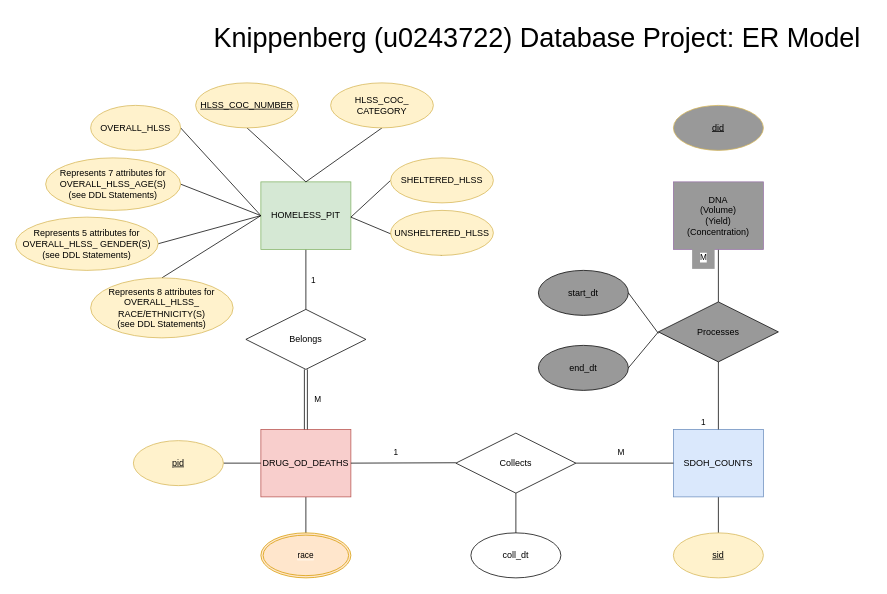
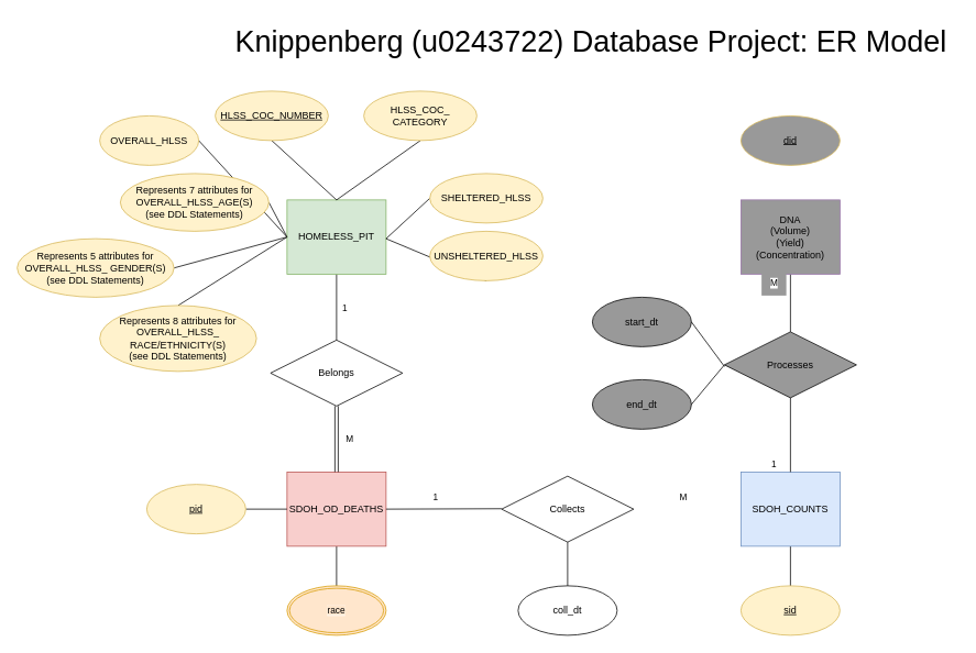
- <mxCell id="43" value="Represents 7 attributes for OVERALL_HLSS_AGE(S)&lt;div&gt;(see DDL Statements)&lt;/div&gt;" style="ellipse;whiteSpace=wrap;html=1;fillColor=#fff2cc;strokeColor=#d6b656;" vertex="1" parent="1"><mxGeometry x="60" y="210" width="180" height="70" as="geometry" /></mxCell>
+ <mxCell id="43" value="Represents 7 attributes for OVERALL_HLSS_AGE(S)&lt;div&gt;(see DDL Statements)&lt;/div&gt;" style="ellipse;whiteSpace=wrap;html=1;fillColor=#fff2cc;strokeColor=#d6b656;" vertex="1" parent="1"><mxGeometry x="145" y="210" width="180" height="70" as="geometry" /></mxCell>
- <mxCell id="6" value="DRUG_OD_DEATHS" style="whiteSpace=wrap;html=1;fillColor=#f8cecc;strokeColor=#b85450;" vertex="1" parent="1"><mxGeometry x="347" y="572" width="120" height="90" as="geometry" /></mxCell>
+ <mxCell id="6" value="SDOH_OD_DEATHS" style="whiteSpace=wrap;html=1;fillColor=#f8cecc;strokeColor=#b85450;" vertex="1" parent="1"><mxGeometry x="347" y="572" width="120" height="90" as="geometry" /></mxCell>
- <mxCell id="21" value="" style="endArrow=none;html=1;rounded=0;strokeColor=default;align=center;verticalAlign=middle;fontFamily=Helvetica;fontSize=11;fontColor=default;labelBackgroundColor=default;edgeStyle=none;exitX=1;exitY=0.5;exitDx=0;exitDy=0;entryX=0;entryY=0.5;entryDx=0;entryDy=0;" edge="1" parent="1" source="15" target="10"><mxGeometry width="50" height="50" relative="1" as="geometry"><mxPoint x="847" y="662" as="sourcePoint" /><mxPoint x="897" y="612" as="targetPoint" /></mxGeometry></mxCell>
